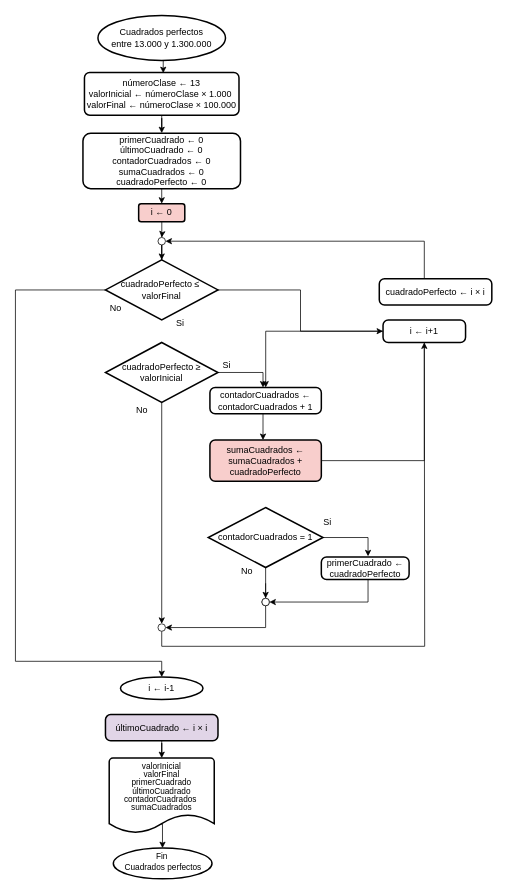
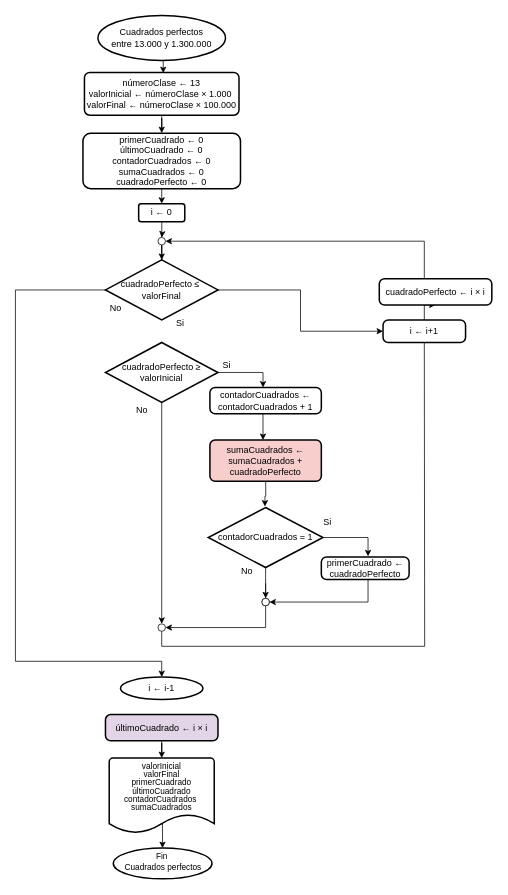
- <mxCell id="11" value="i ← 0" style="whiteSpace=wrap;html=1;rounded=1;arcSize=14;strokeWidth=2;fillColor=#f8cecc;" parent="1" vertex="1"><mxGeometry x="184.25" y="271" width="61.5" height="24" as="geometry" /></mxCell>
+ <mxCell id="11" value="i ← 0" style="whiteSpace=wrap;html=1;rounded=1;arcSize=14;strokeWidth=2;" parent="1" vertex="1"><mxGeometry x="184.25" y="271" width="61.5" height="24" as="geometry" /></mxCell>
- <mxCell id="26" value="" style="edgeStyle=orthogonalEdgeStyle;rounded=0;orthogonalLoop=1;jettySize=auto;html=1;" parent="1" source="27" target="21" edge="1"><mxGeometry relative="1" as="geometry" /></mxCell>
+ <mxCell id="26" value="" style="edgeStyle=orthogonalEdgeStyle;rounded=0;orthogonalLoop=1;jettySize=auto;html=1;" parent="1" source="27" target="41" edge="1"><mxGeometry relative="1" as="geometry" /></mxCell>
- <mxCell id="22" value="" style="edgeStyle=orthogonalEdgeStyle;rounded=0;orthogonalLoop=1;jettySize=auto;html=1;" parent="1" source="23" target="27" edge="1"><mxGeometry relative="1" as="geometry" /></mxCell>
+ <mxCell id="22" value="" style="edgeStyle=orthogonalEdgeStyle;rounded=0;orthogonalLoop=1;jettySize=auto;html=1;entryX=0.494;entryY=-0.017;entryDx=0;entryDy=0;entryPerimeter=0;" parent="1" source="23" target="32" edge="1"><mxGeometry relative="1" as="geometry" /></mxCell>
